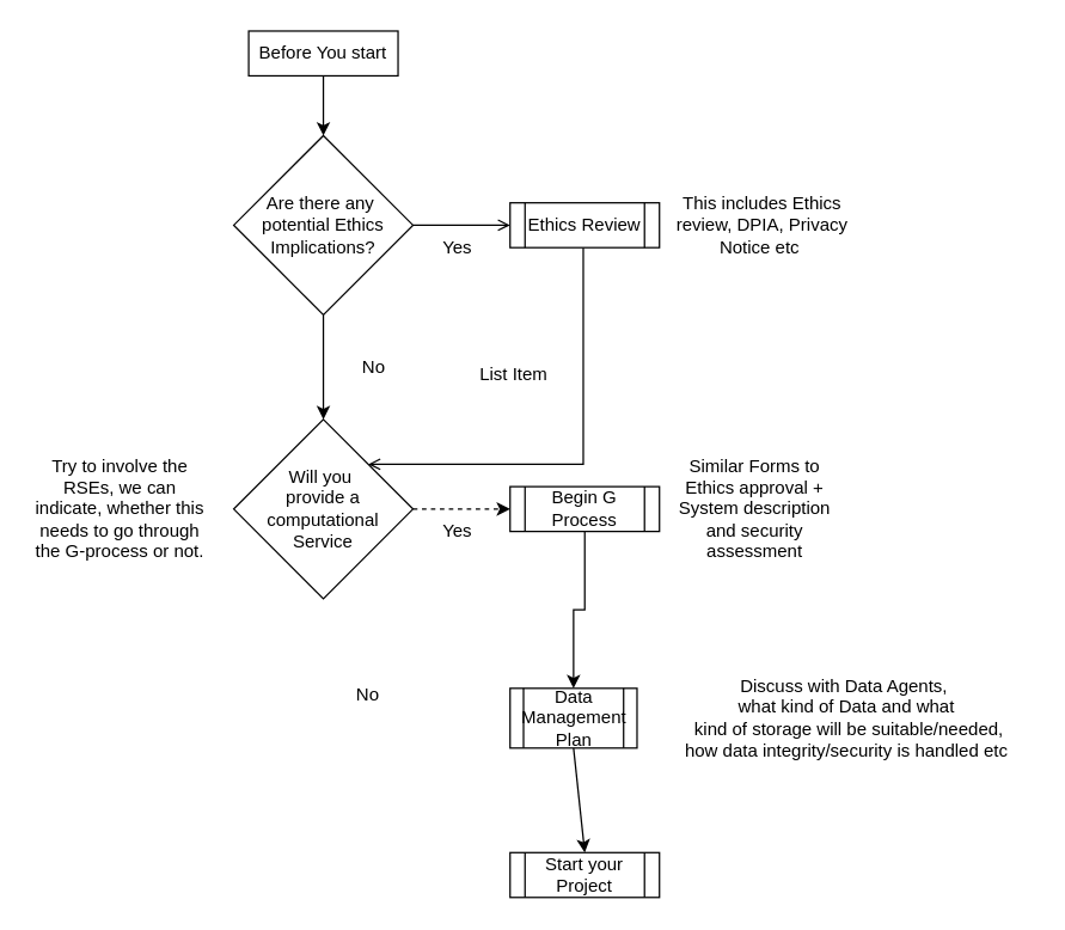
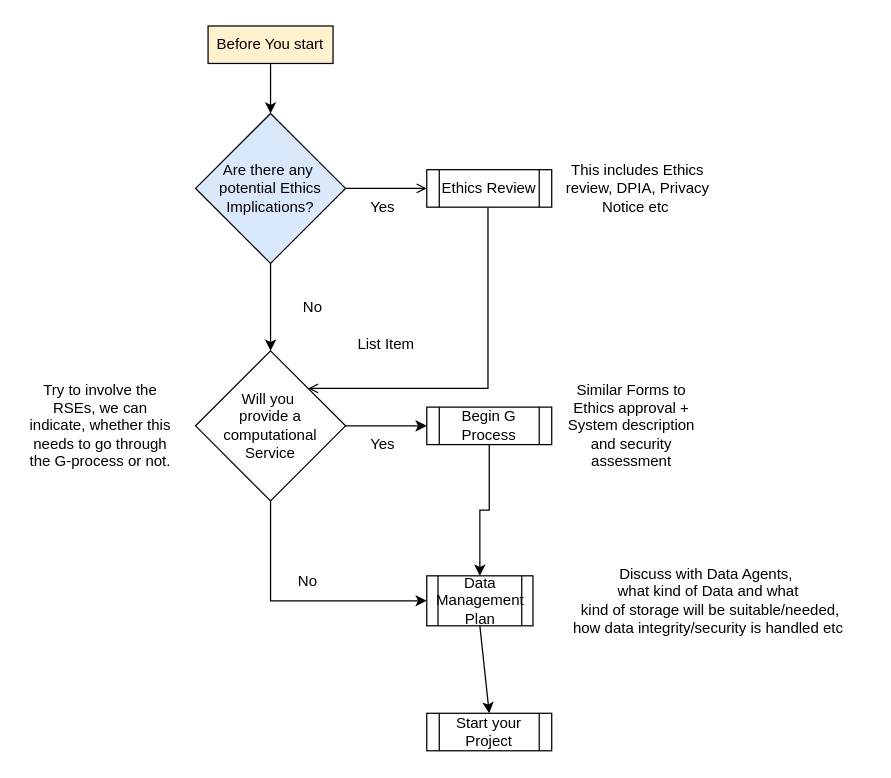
- <mxCell id="3" value="Before You start" style="rounded=0;whiteSpace=wrap;html=1;" vertex="1" parent="1"><mxGeometry x="166" width="100" height="30" as="geometry" y="20" /></mxCell>
+ <mxCell id="3" value="Before You start" style="rounded=0;whiteSpace=wrap;html=1;fillColor=#fff2cc;" vertex="1" parent="1"><mxGeometry x="166" width="100" height="30" as="geometry" y="20" /></mxCell>
- <mxCell id="7" value="Are&amp;nbsp;&lt;span style=&quot;background-color: initial;&quot;&gt;there&lt;/span&gt;&lt;span style=&quot;background-color: initial;&quot;&gt;&amp;nbsp;any&amp;nbsp;&lt;/span&gt;&lt;div&gt;&lt;span style=&quot;background-color: initial;&quot;&gt;potential Ethics Implications?&lt;/span&gt;&lt;/div&gt;" style="rhombus;whiteSpace=wrap;html=1;" vertex="1" parent="1"><mxGeometry x="156" y="90" width="120" height="120" as="geometry" /></mxCell>
+ <mxCell id="7" value="Are&amp;nbsp;&lt;span style=&quot;background-color: initial;&quot;&gt;there&lt;/span&gt;&lt;span style=&quot;background-color: initial;&quot;&gt;&amp;nbsp;any&amp;nbsp;&lt;/span&gt;&lt;div&gt;&lt;span style=&quot;background-color: initial;&quot;&gt;potential Ethics Implications?&lt;/span&gt;&lt;/div&gt;" style="rhombus;whiteSpace=wrap;html=1;fillColor=#dae8fc;" vertex="1" parent="1"><mxGeometry x="156" y="90" width="120" height="120" as="geometry" /></mxCell>
- <mxCell id="22" value="List Item" style="text;strokeColor=none;fillColor=none;align=left;verticalAlign=middle;spacingLeft=4;spacingRight=4;overflow=hidden;points=[[0,0.5],[1,0.5]];portConstraint=eastwest;rotatable=0;whiteSpace=wrap;html=1;" vertex="1" parent="1"><mxGeometry x="315" y="235" width="80" height="30" as="geometry" /></mxCell>
+ <mxCell id="22" value="List Item" style="text;strokeColor=none;fillColor=none;align=left;verticalAlign=middle;spacingLeft=4;spacingRight=4;overflow=hidden;points=[[0,0.5],[1,0.5]];portConstraint=eastwest;rotatable=0;whiteSpace=wrap;html=1;" vertex="1" parent="1"><mxGeometry x="280" y="260" width="80" height="30" as="geometry" /></mxCell>
- <mxCell id="12" style="edgeStyle=orthogonalEdgeStyle;rounded=0;orthogonalLoop=1;jettySize=auto;html=1;entryX=0;entryY=0.5;entryDx=0;entryDy=0;dashed=1;" edge="1" parent="1" source="14" target="16"><mxGeometry relative="1" as="geometry"><mxPoint x="330" y="340" as="targetPoint" /></mxGeometry></mxCell>
+ <mxCell id="12" style="edgeStyle=orthogonalEdgeStyle;rounded=0;orthogonalLoop=1;jettySize=auto;html=1;entryX=0;entryY=0.5;entryDx=0;entryDy=0;" edge="1" parent="1" source="14" target="16"><mxGeometry relative="1" as="geometry"><mxPoint x="330" y="340" as="targetPoint" /></mxGeometry></mxCell>
+ <mxCell id="13" style="edgeStyle=orthogonalEdgeStyle;rounded=0;orthogonalLoop=1;jettySize=auto;html=1;entryX=0;entryY=0.5;entryDx=0;entryDy=0;" edge="1" parent="1" source="14" target="20"><mxGeometry relative="1" as="geometry"><Array as="points"><mxPoint x="216" y="480" /></Array></mxGeometry></mxCell>
